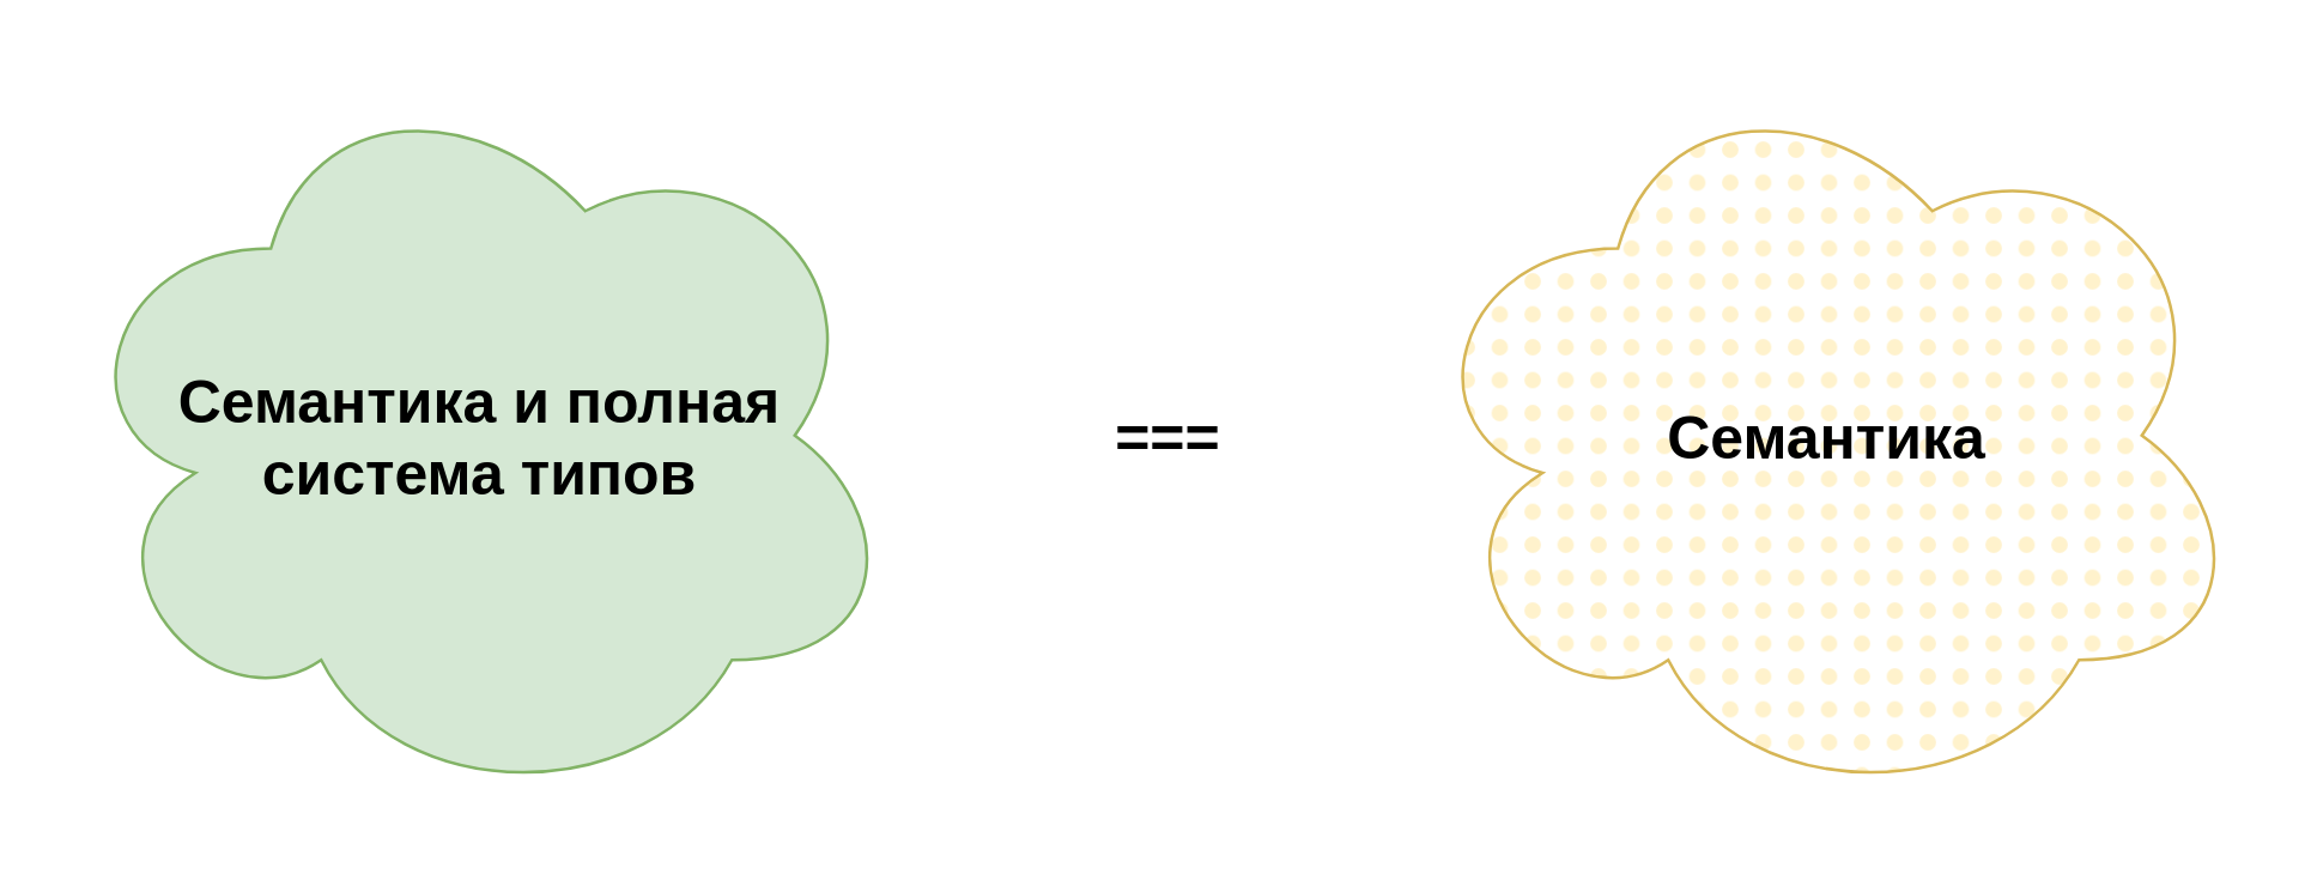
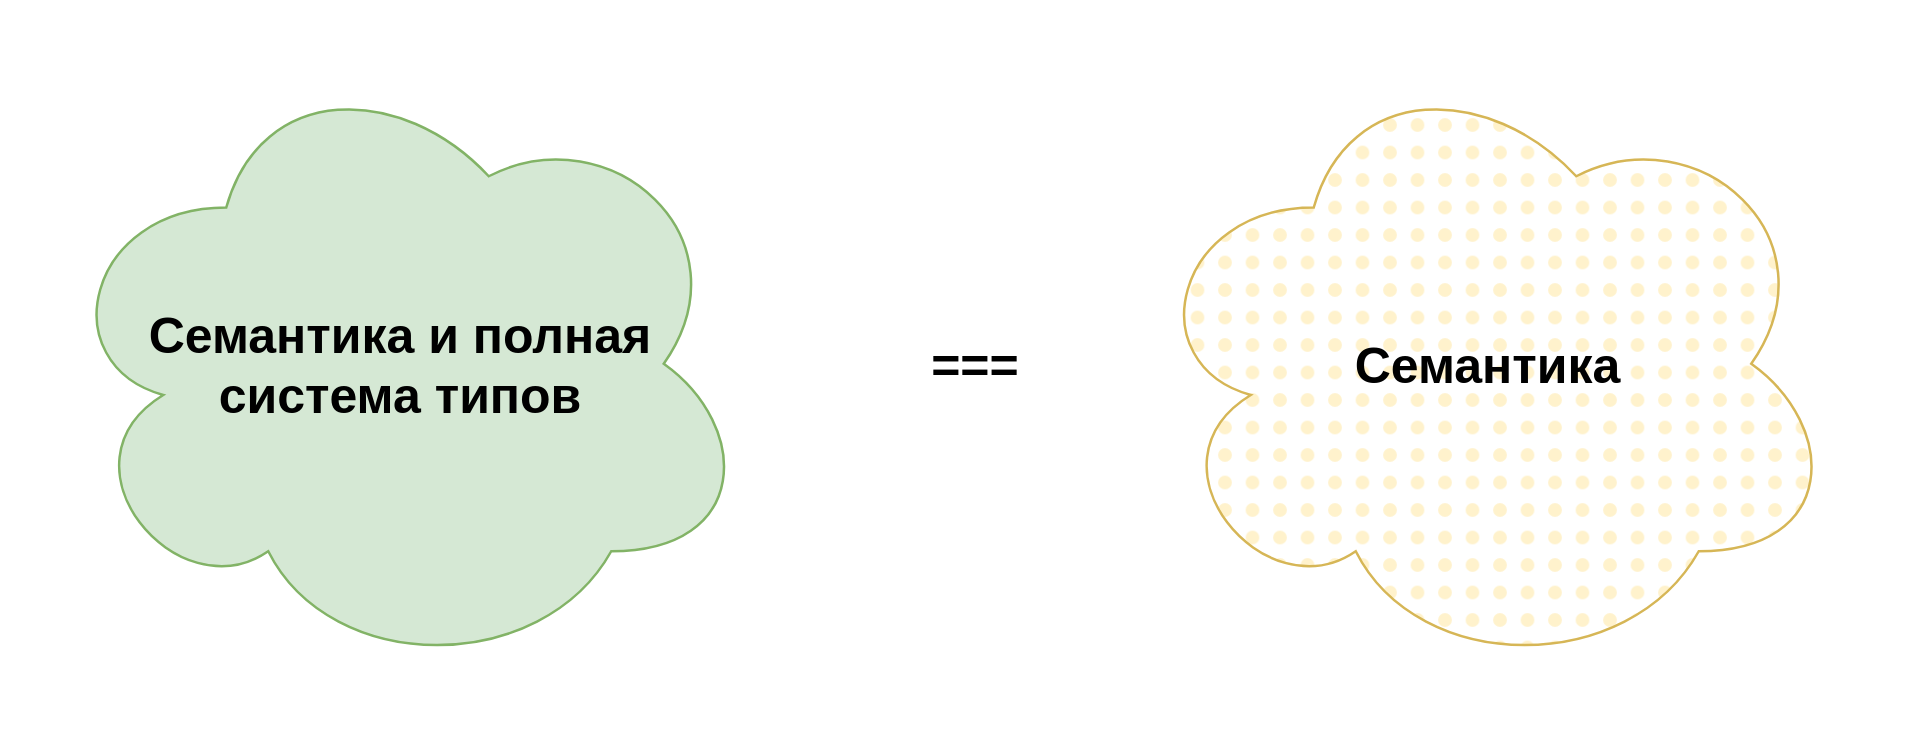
- <mxCell id="3" value="Семантика" style="ellipse;shape=cloud;whiteSpace=wrap;html=1;fillColor=#fff2cc;strokeColor=#d6b656;fontSize=20;fontStyle=1;fillStyle=dots;" vertex="1" parent="1"><mxGeometry x="470" y="20" width="280" height="250" as="geometry" /></mxCell>
+ <mxCell id="3" value="Семантика" style="ellipse;shape=cloud;whiteSpace=wrap;html=1;fillColor=#fff2cc;strokeColor=#d6b656;fontSize=20;fontStyle=1;fillStyle=dots;" vertex="1" parent="1"><mxGeometry x="455" y="20" width="280" height="250" as="geometry" /></mxCell>
